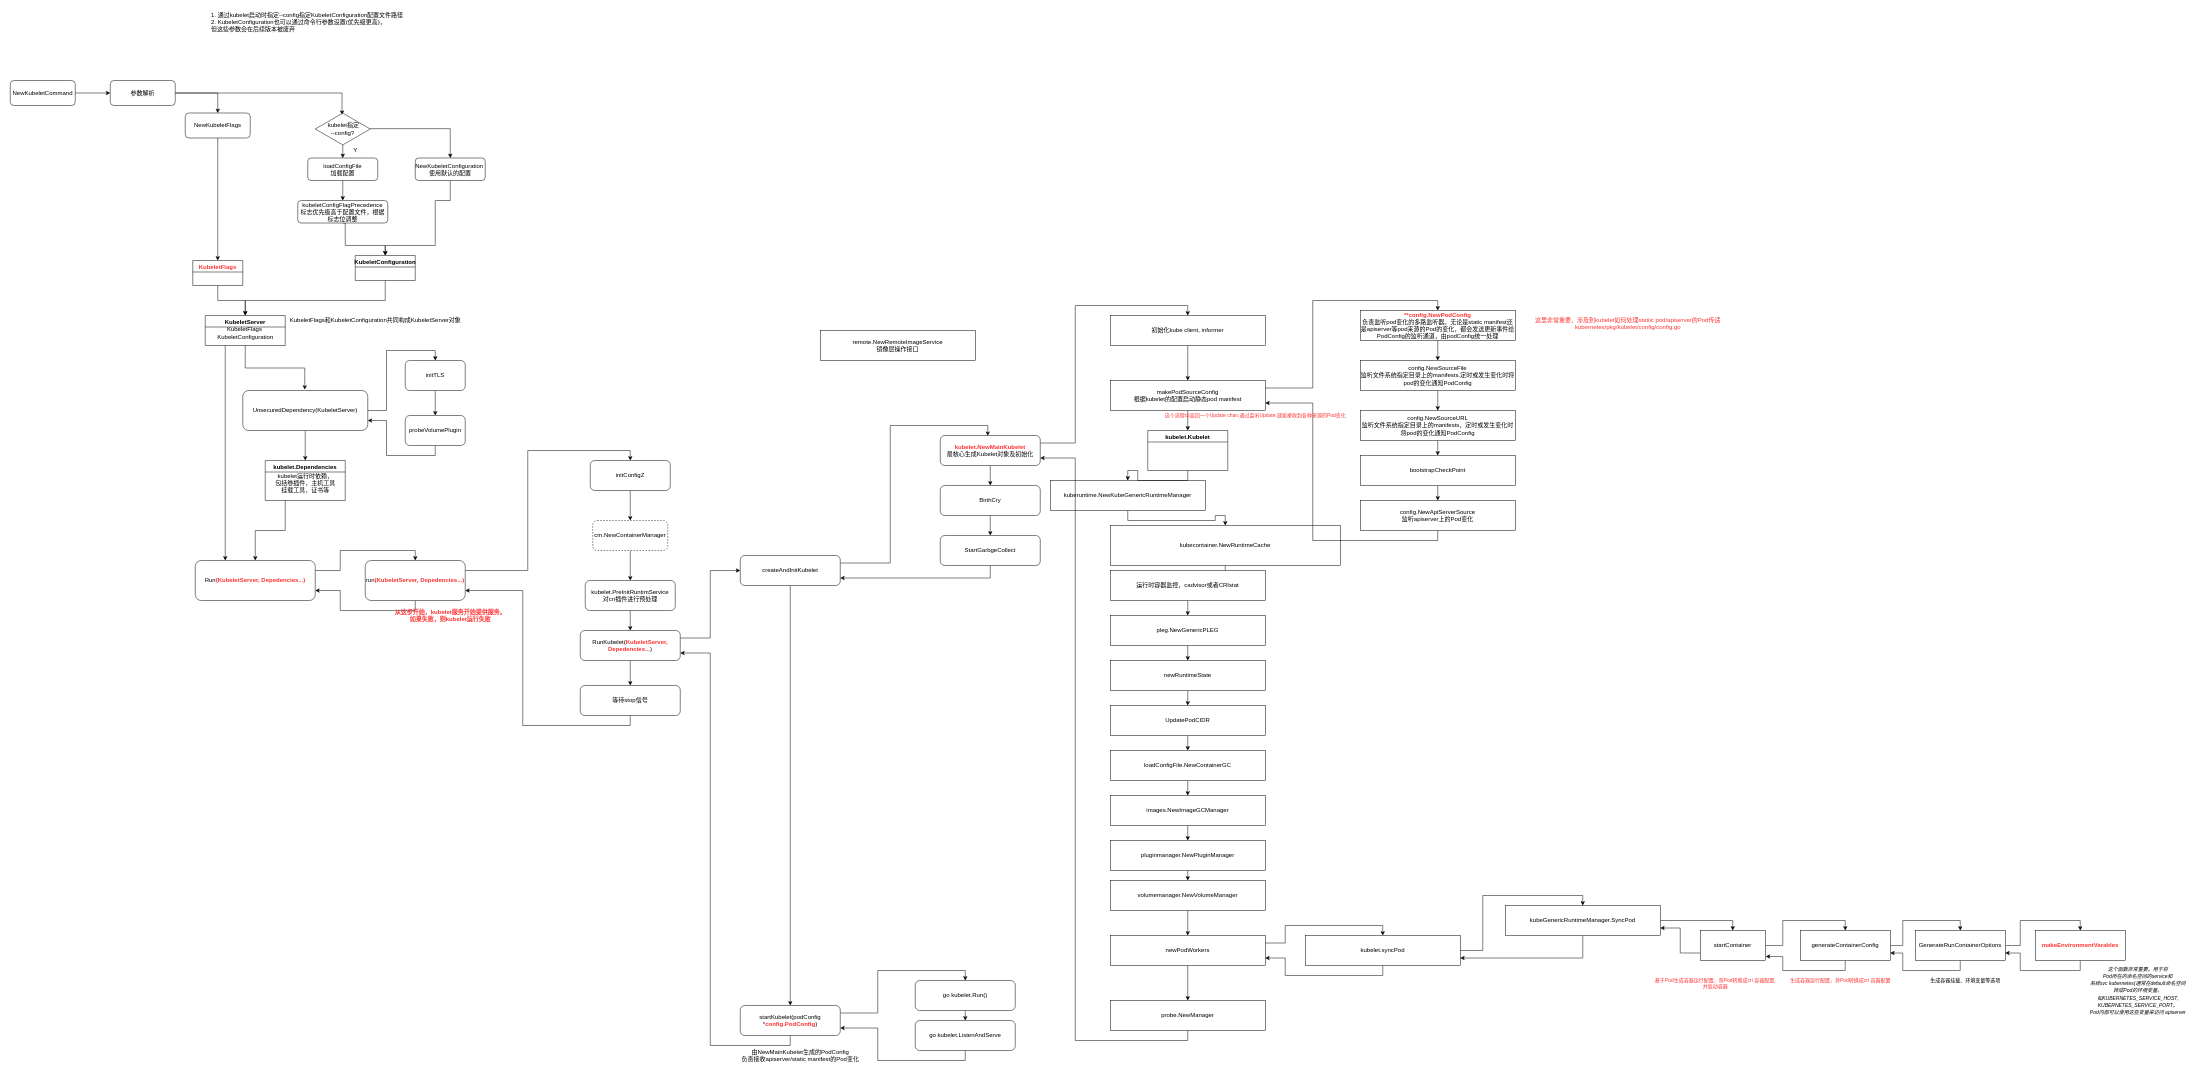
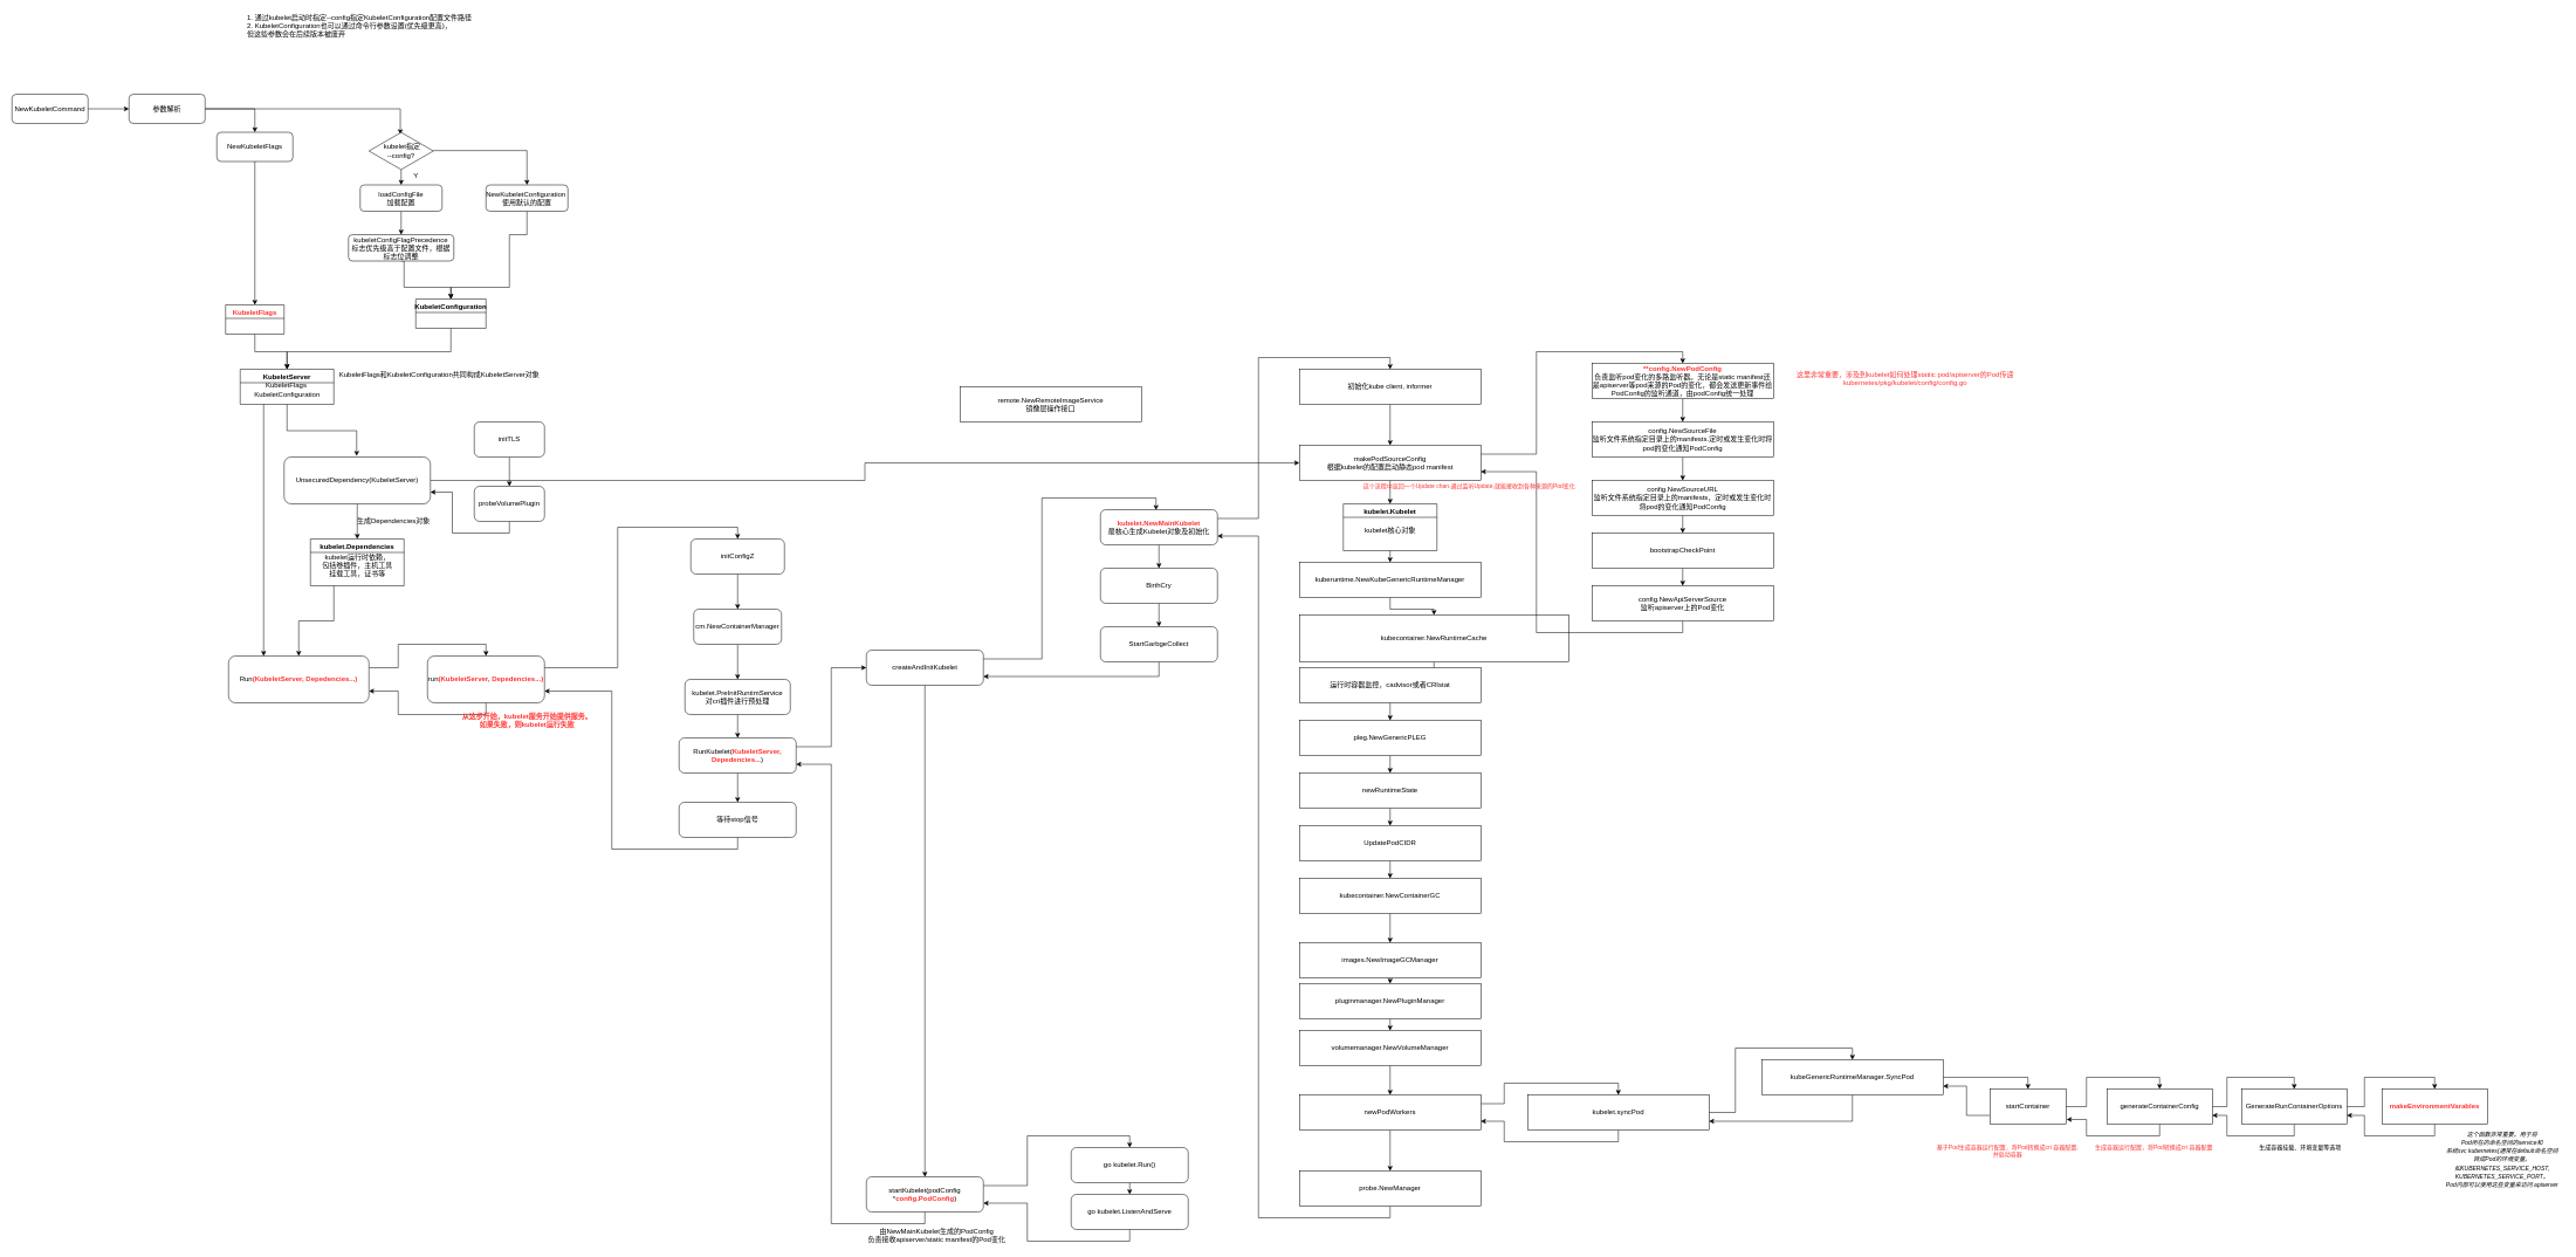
- <mxCell id="57" style="edgeStyle=orthogonalEdgeStyle;rounded=0;orthogonalLoop=1;jettySize=auto;html=1;exitX=1;exitY=0.5;exitDx=0;exitDy=0;entryX=0.5;entryY=0;entryDx=0;entryDy=0;" parent="1" source="59" target="61" edge="1"><mxGeometry relative="1" as="geometry" /></mxCell>
+ <mxCell id="57" style="edgeStyle=orthogonalEdgeStyle;rounded=0;orthogonalLoop=1;jettySize=auto;html=1;exitX=1;exitY=0.5;exitDx=0;exitDy=0;" parent="1" source="59" target="104" edge="1"><mxGeometry relative="1" as="geometry" /></mxCell>
+ <mxCell id="69" value="&amp;nbsp;生成Dependencies对象" style="text;html=1;align=center;verticalAlign=middle;resizable=0;points=[];autosize=1;strokeColor=none;fillColor=none;" parent="1" vertex="1"><mxGeometry x="600" y="880" width="140" height="20" as="geometry" /></mxCell>
+ <mxCell id="89" value="kubelet核心对象" style="text;html=1;align=center;verticalAlign=middle;resizable=0;points=[];autosize=1;strokeColor=none;fillColor=none;" parent="88" vertex="1"><mxGeometry x="30" y="35" width="100" height="20" as="geometry" /></mxCell>
- <mxCell id="17" value="kuberuntime.NewKubeGenericRuntimeManager" style="whiteSpace=wrap;html=1;" parent="1" vertex="1"><mxGeometry x="2100" y="960" width="310" height="60" as="geometry" /></mxCell>
+ <mxCell id="17" value="kuberuntime.NewKubeGenericRuntimeManager" style="whiteSpace=wrap;html=1;" parent="1" vertex="1"><mxGeometry x="2220" y="960" width="310" height="60" as="geometry" /></mxCell>
- <mxCell id="74" value="cm.NewContainerManager" style="rounded=1;whiteSpace=wrap;html=1;dashed=1;" parent="1" vertex="1"><mxGeometry x="1185" y="1040" width="150" height="60" as="geometry" /></mxCell>
+ <mxCell id="74" value="cm.NewContainerManager" style="rounded=1;whiteSpace=wrap;html=1;" parent="1" vertex="1"><mxGeometry x="1185" y="1040" width="150" height="60" as="geometry" /></mxCell>
- <mxCell id="23" value="loadConfigFile.NewContainerGC" style="whiteSpace=wrap;html=1;" parent="1" vertex="1"><mxGeometry x="2220" y="1500" width="310" height="60" as="geometry" /></mxCell>
+ <mxCell id="23" value="kubecontainer.NewContainerGC" style="whiteSpace=wrap;html=1;" parent="1" vertex="1"><mxGeometry x="2220" y="1500" width="310" height="60" as="geometry" /></mxCell>
- <mxCell id="25" value="images.NewImageGCManager" style="whiteSpace=wrap;html=1;" parent="1" vertex="1"><mxGeometry x="2220" y="1590" width="310" height="60" as="geometry" /></mxCell>
+ <mxCell id="25" value="images.NewImageGCManager" style="whiteSpace=wrap;html=1;" parent="1" vertex="1"><mxGeometry x="2220" y="1610" width="310" height="60" as="geometry" /></mxCell>
